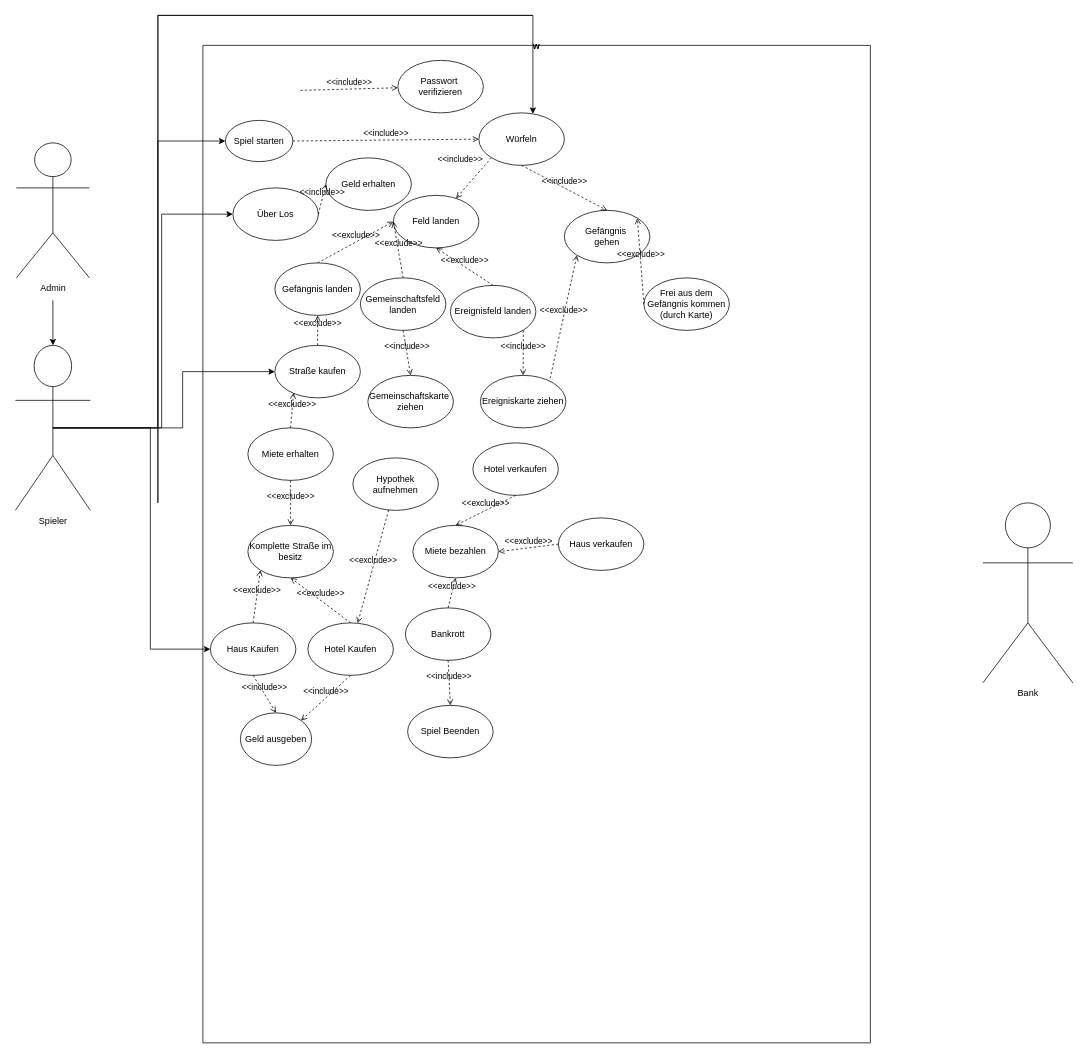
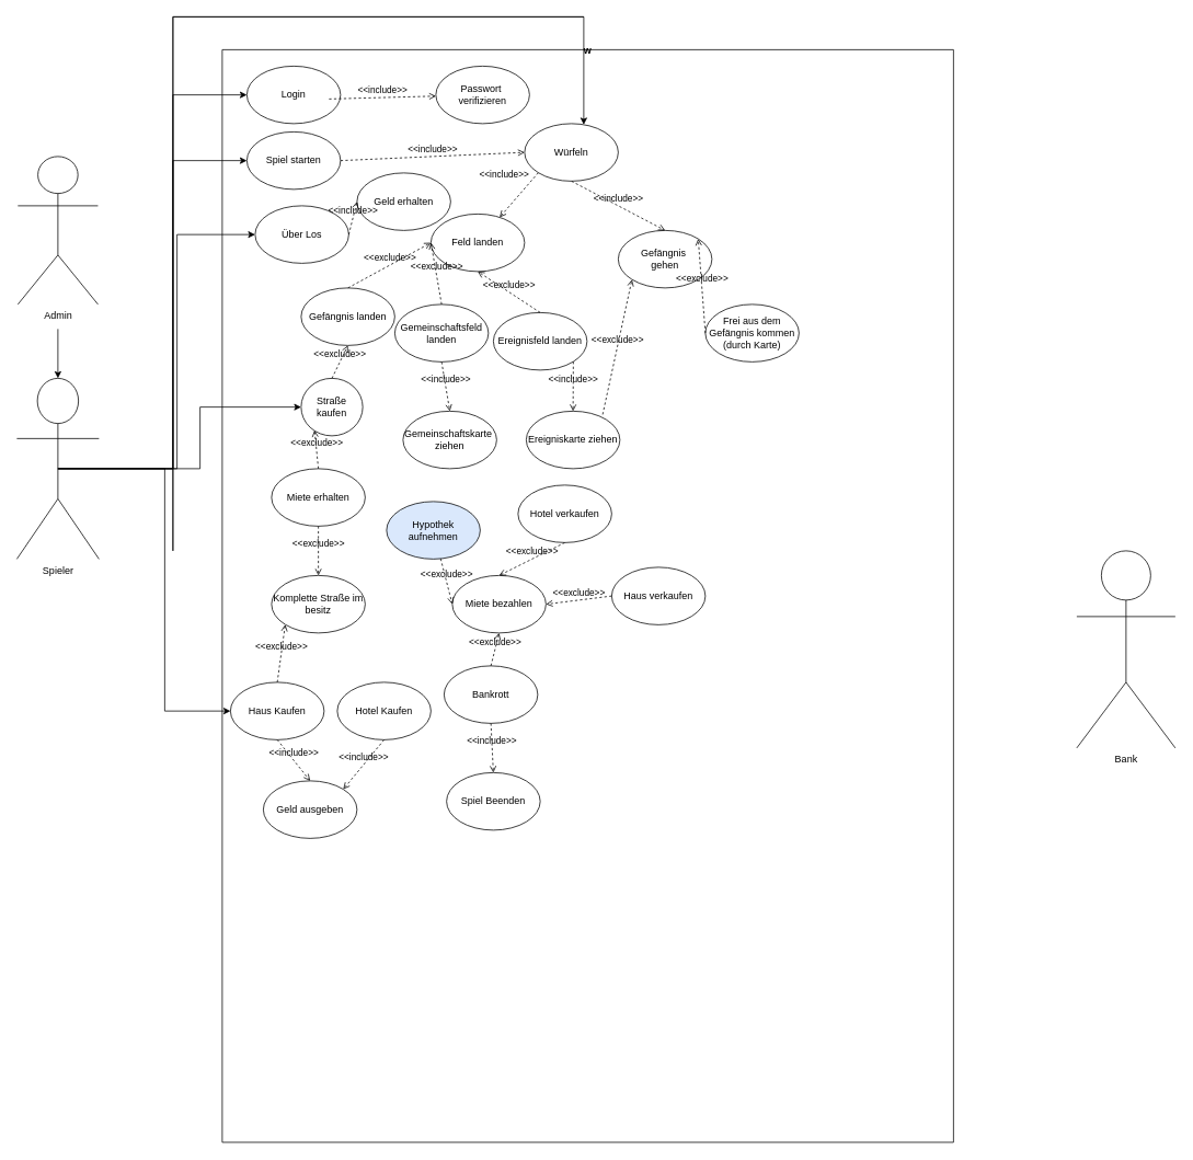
+ <mxCell id="3" style="edgeStyle=orthogonalEdgeStyle;rounded=0;orthogonalLoop=1;jettySize=auto;html=1;exitX=0.5;exitY=0.5;exitDx=0;exitDy=0;exitPerimeter=0;entryX=0;entryY=0.5;entryDx=0;entryDy=0;" parent="1" source="7" target="27" edge="1"><mxGeometry relative="1" as="geometry" /></mxCell>
+ <mxCell id="27" value="Login" style="ellipse;whiteSpace=wrap;html=1;" parent="8" vertex="1"><mxGeometry x="30" y="20" width="114" height="70" as="geometry" /></mxCell>
- <mxCell id="18" value="Spiel starten" style="ellipse;whiteSpace=wrap;html=1;" parent="8" vertex="1"><mxGeometry x="30" y="100" width="90" height="55" as="geometry" /></mxCell>
+ <mxCell id="18" value="Spiel starten" style="ellipse;whiteSpace=wrap;html=1;" parent="8" vertex="1"><mxGeometry x="30" y="100" width="114" height="70" as="geometry" /></mxCell>
- <mxCell id="33" value="Straße kaufen" style="ellipse;whiteSpace=wrap;html=1;" parent="8" vertex="1"><mxGeometry x="96" y="400" width="114" height="70" as="geometry" /></mxCell>
+ <mxCell id="33" value="Straße kaufen" style="ellipse;whiteSpace=wrap;html=1;" parent="8" vertex="1"><mxGeometry x="96" y="400" width="75" height="70" as="geometry" /></mxCell>
- <mxCell id="15" value="Hypothek aufnehmen" style="ellipse;whiteSpace=wrap;html=1;" parent="8" vertex="1"><mxGeometry x="200" y="550" width="114" height="70" as="geometry" /></mxCell>
+ <mxCell id="15" value="Hypothek aufnehmen" style="ellipse;whiteSpace=wrap;html=1;fillColor=#dae8fc;" parent="8" vertex="1"><mxGeometry x="200" y="550" width="114" height="70" as="geometry" /></mxCell>
- <mxCell id="30" value="&amp;lt;&amp;lt;exclude&amp;gt;&amp;gt;" style="html=1;verticalAlign=bottom;labelBackgroundColor=none;endArrow=open;endFill=0;dashed=1;rounded=0;" parent="8" source="15" target="23" edge="1"><mxGeometry width="160" relative="1" as="geometry"><mxPoint x="220" y="540" as="sourcePoint" /><mxPoint x="380" y="540" as="targetPoint" /></mxGeometry></mxCell>
+ <mxCell id="30" value="&amp;lt;&amp;lt;exclude&amp;gt;&amp;gt;" style="html=1;verticalAlign=bottom;labelBackgroundColor=none;endArrow=open;endFill=0;dashed=1;rounded=0;entryX=0;entryY=0.5;entryDx=0;entryDy=0;" parent="8" source="15" target="11" edge="1"><mxGeometry width="160" relative="1" as="geometry"><mxPoint x="220" y="540" as="sourcePoint" /><mxPoint x="380" y="540" as="targetPoint" /></mxGeometry></mxCell>
- <mxCell id="52" value="&amp;lt;&amp;lt;exclude&amp;gt;&amp;gt;" style="html=1;verticalAlign=bottom;labelBackgroundColor=none;endArrow=open;endFill=0;dashed=1;rounded=0;entryX=0.5;entryY=1;entryDx=0;entryDy=0;exitX=0.5;exitY=0;exitDx=0;exitDy=0;" parent="8" source="23" target="19" edge="1"><mxGeometry width="160" relative="1" as="geometry"><mxPoint x="106" y="770" as="sourcePoint" /><mxPoint x="188" y="733" as="targetPoint" /></mxGeometry></mxCell>
- <mxCell id="55" value="Geld ausgeben" style="ellipse;whiteSpace=wrap;html=1;" parent="8" vertex="1"><mxGeometry x="50" y="890" width="95" height="70" as="geometry" /></mxCell>
+ <mxCell id="55" value="Geld ausgeben" style="ellipse;whiteSpace=wrap;html=1;" parent="8" vertex="1"><mxGeometry x="50" y="890" width="114" height="70" as="geometry" /></mxCell>
